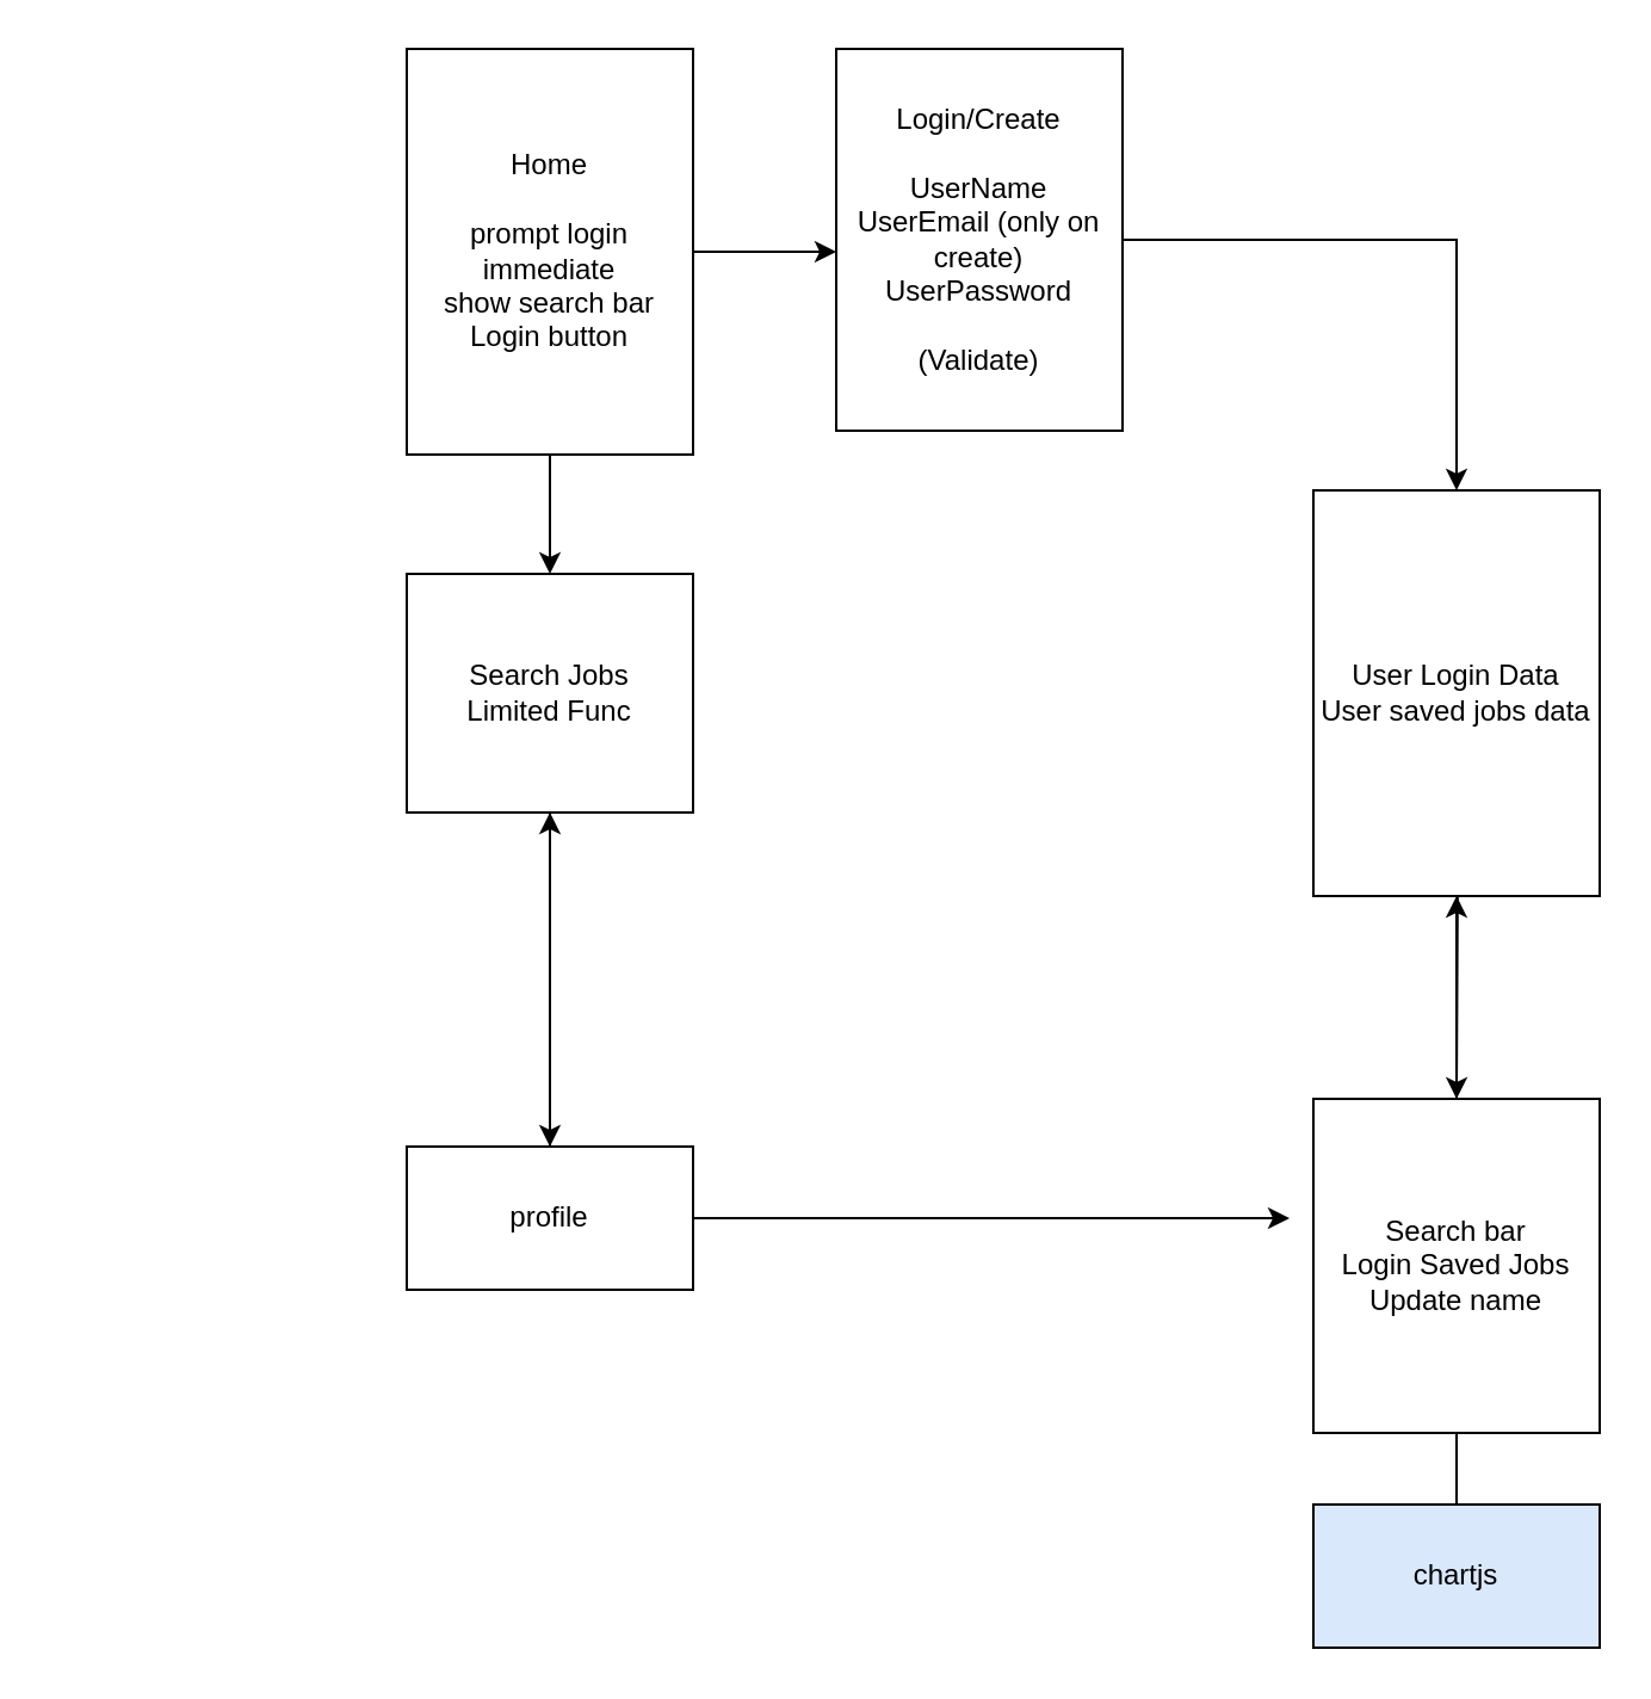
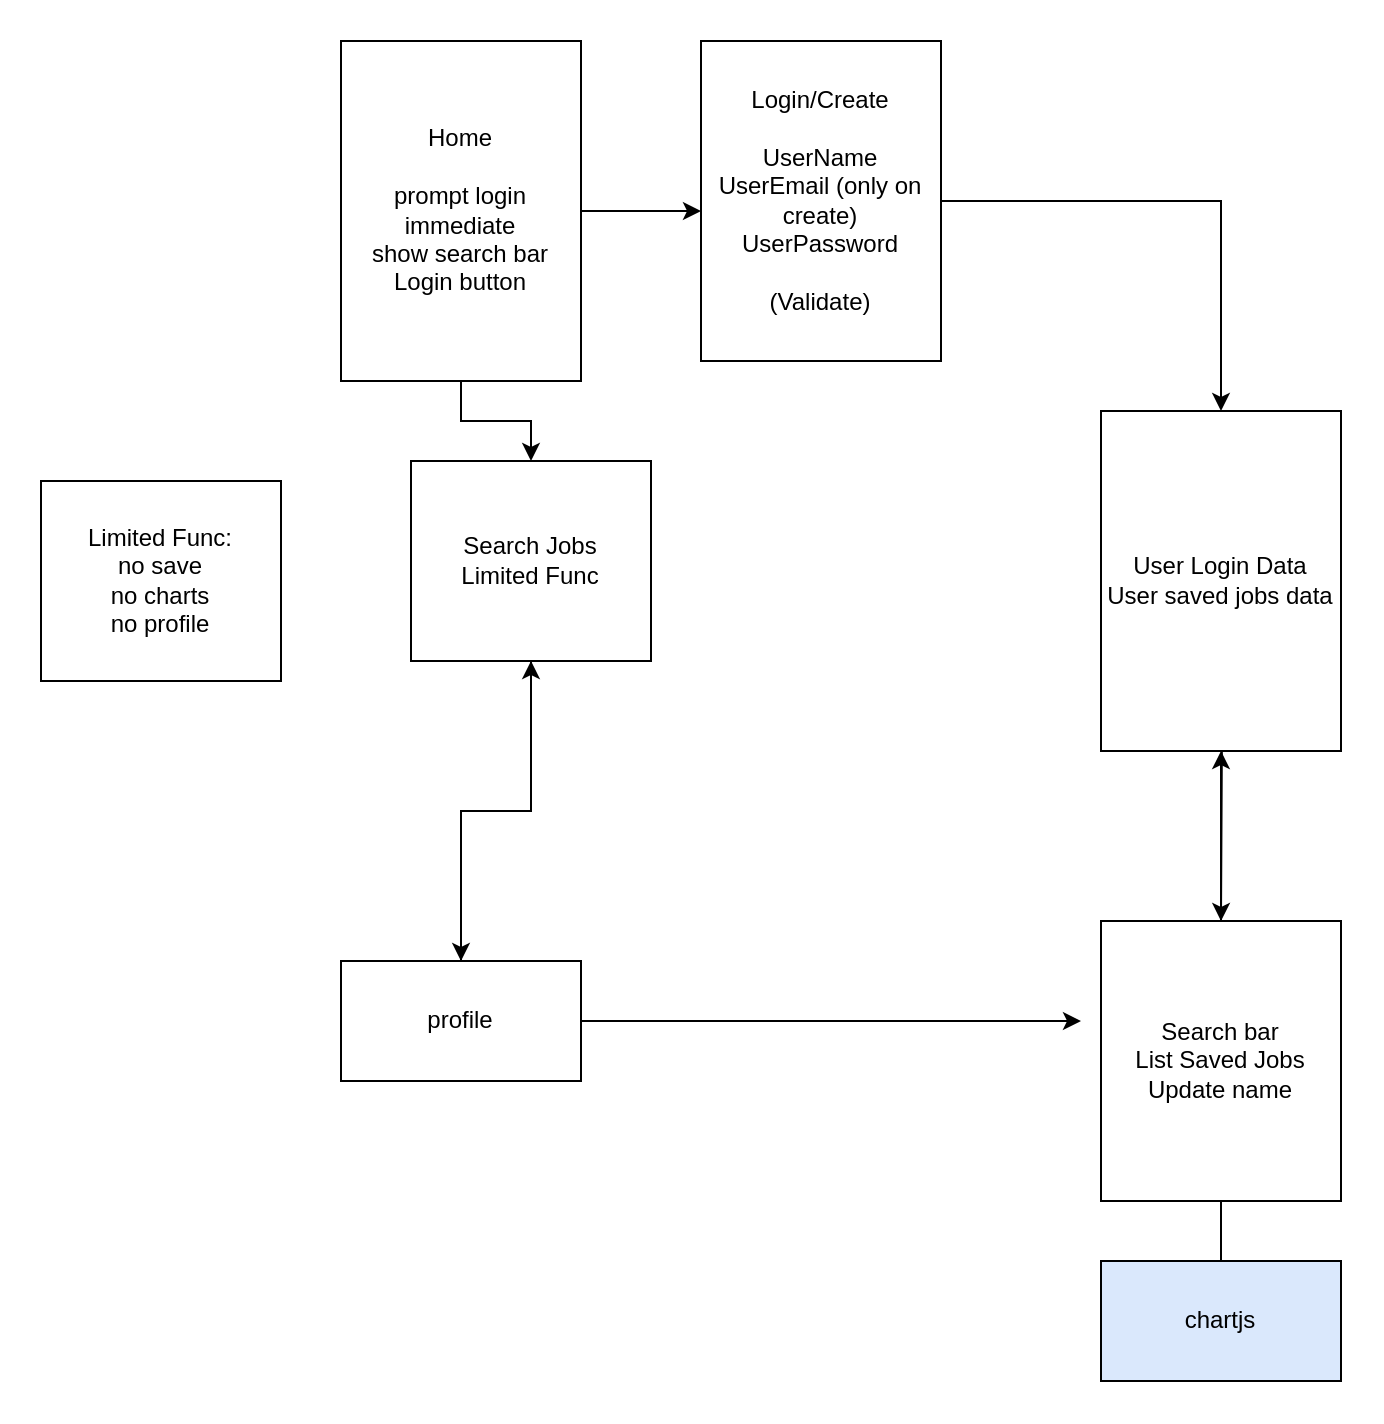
+ <mxCell id="17" value="Limited Func:&lt;br&gt;no save&lt;br&gt;no charts&lt;br&gt;no profile" style="rounded=0;whiteSpace=wrap;html=1;" vertex="1" parent="1"><mxGeometry y="240" width="120" height="100" as="geometry" x="20" /></mxCell>
- <mxCell id="16" value="Search Jobs&lt;br&gt;Limited Func" style="rounded=0;whiteSpace=wrap;html=1;" vertex="1" parent="1"><mxGeometry x="170" y="240" width="120" height="100" as="geometry" /></mxCell>
+ <mxCell id="16" value="Search Jobs&lt;br&gt;Limited Func" style="rounded=0;whiteSpace=wrap;html=1;" vertex="1" parent="1"><mxGeometry x="205" y="230" width="120" height="100" as="geometry" /></mxCell>
- <mxCell id="18" value="Search bar&lt;br&gt;Login Saved Jobs&lt;br&gt;Update name&lt;br&gt;" style="rounded=0;whiteSpace=wrap;html=1;" vertex="1" parent="1"><mxGeometry x="550" y="460" width="120" height="140" as="geometry" /></mxCell>
+ <mxCell id="18" value="Search bar&lt;br&gt;List Saved Jobs&lt;br&gt;Update name&lt;br&gt;" style="rounded=0;whiteSpace=wrap;html=1;" vertex="1" parent="1"><mxGeometry x="550" y="460" width="120" height="140" as="geometry" /></mxCell>
